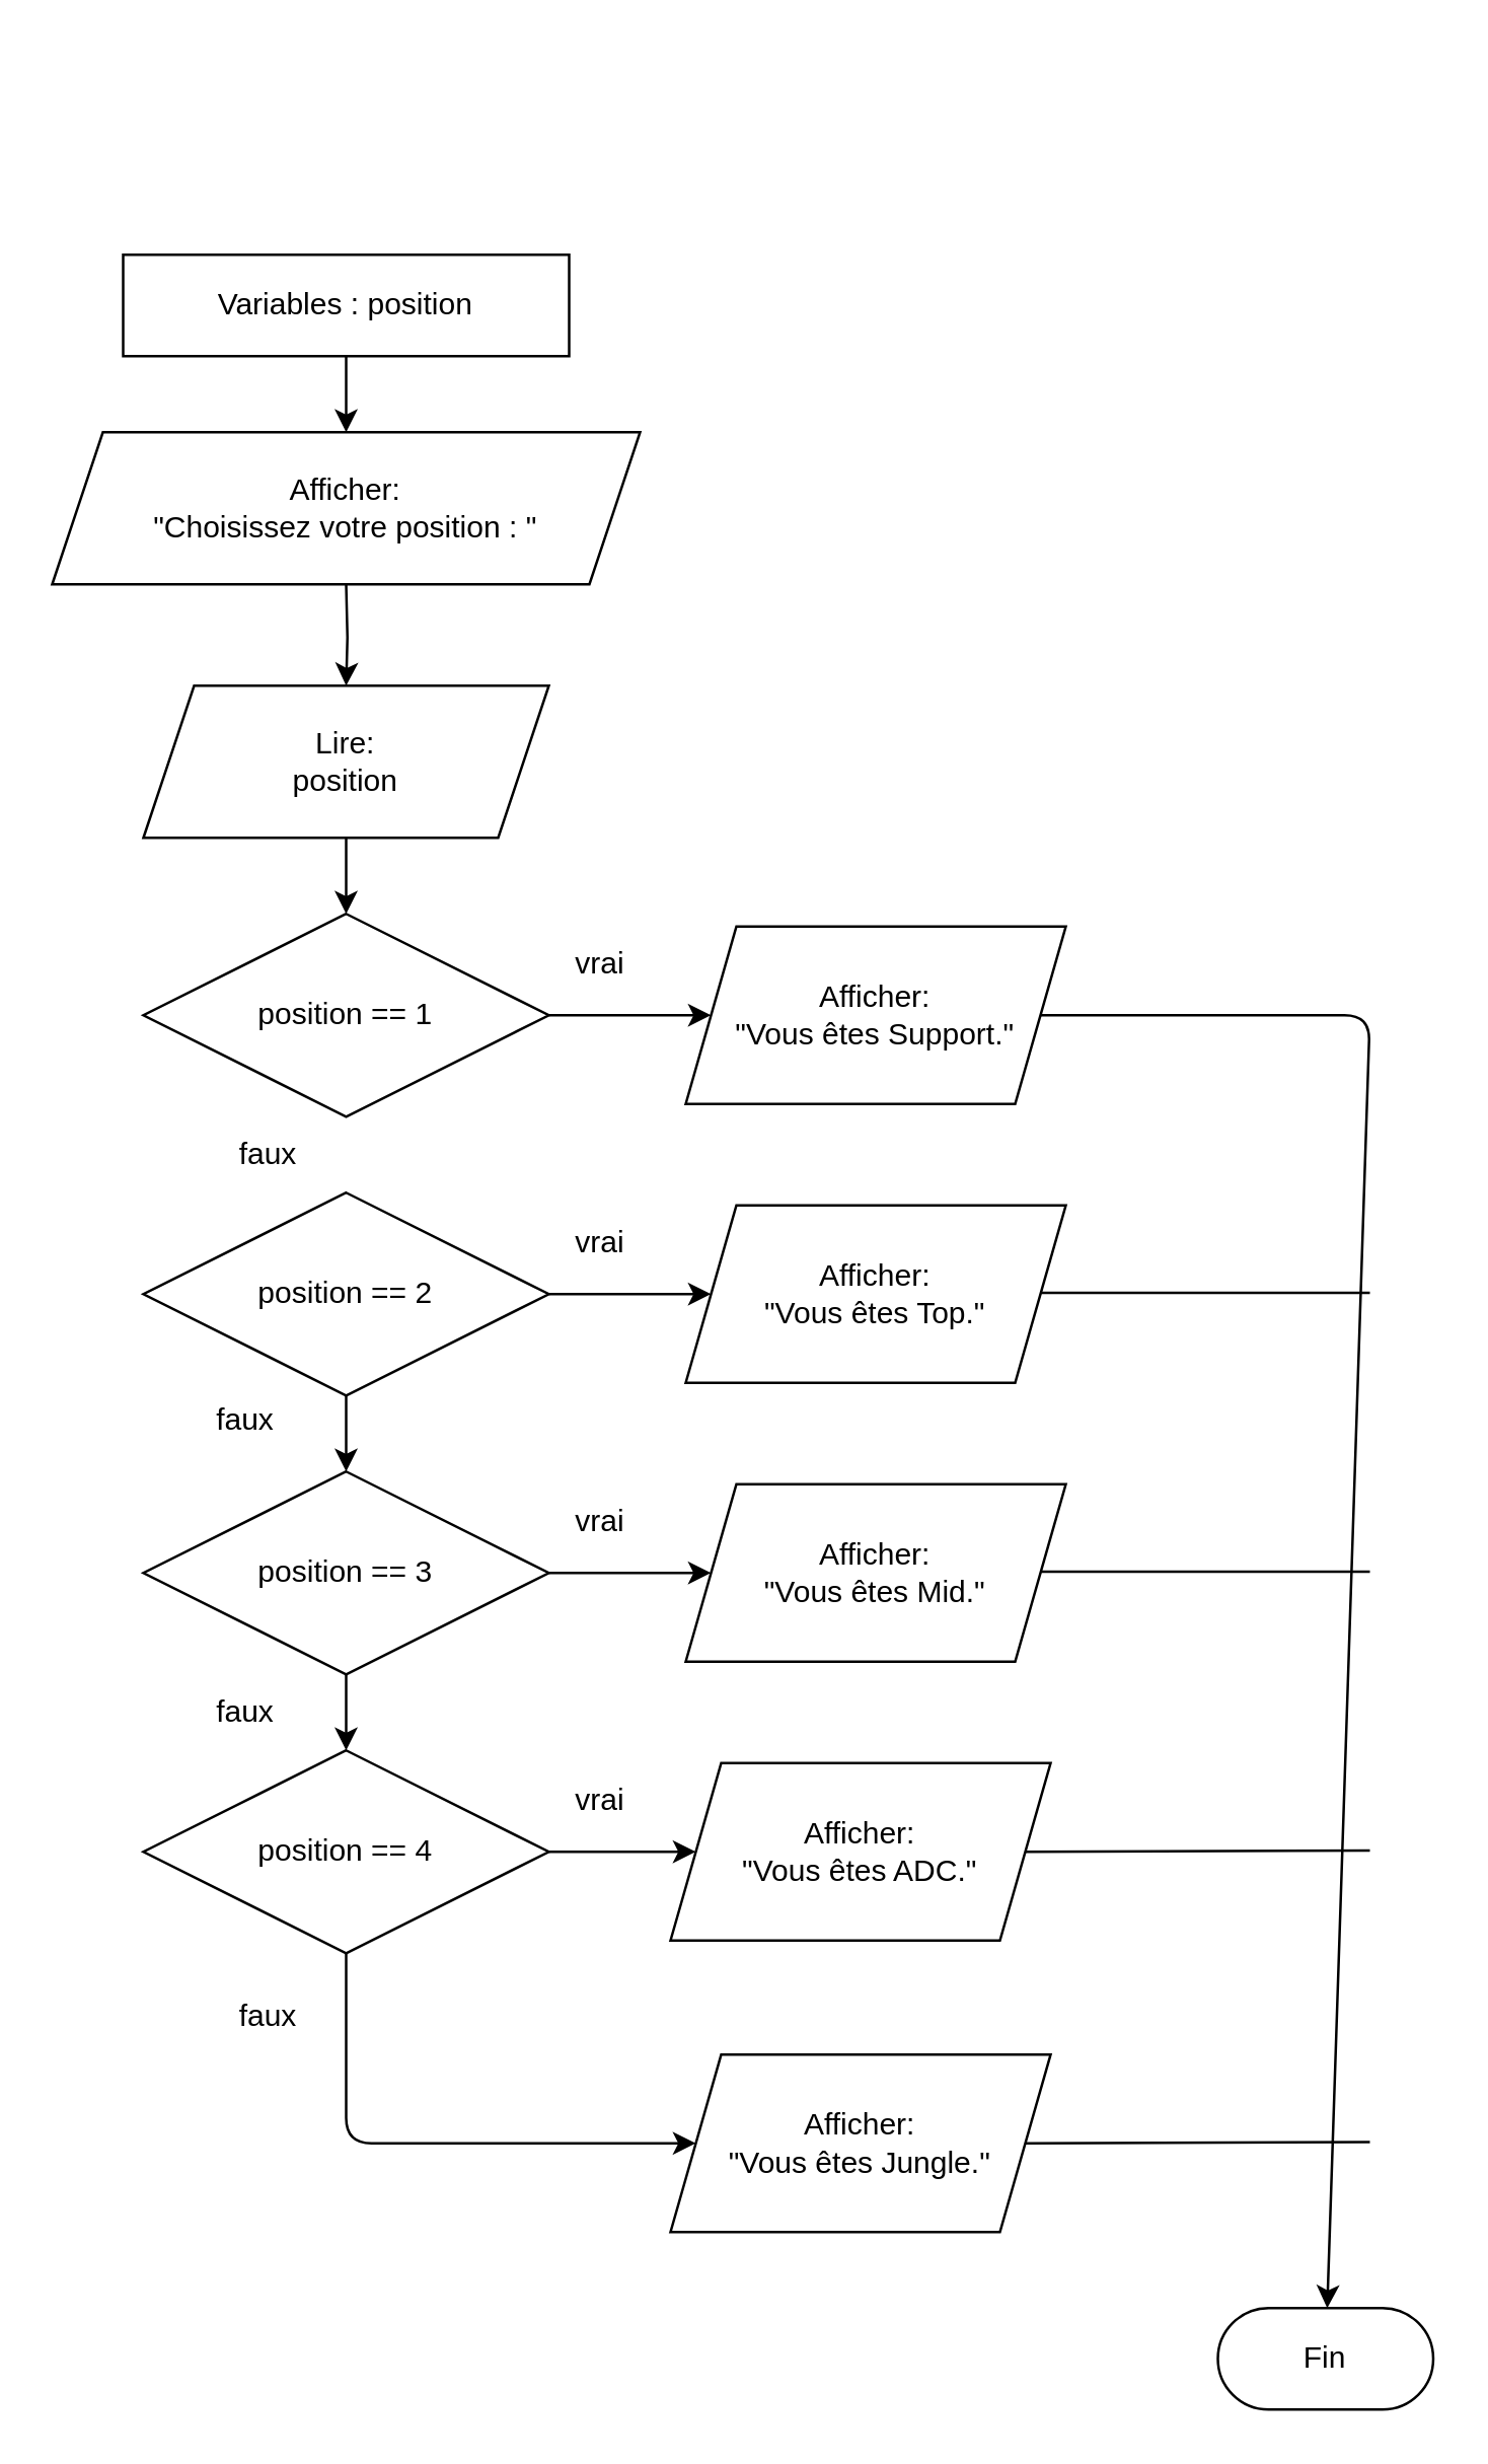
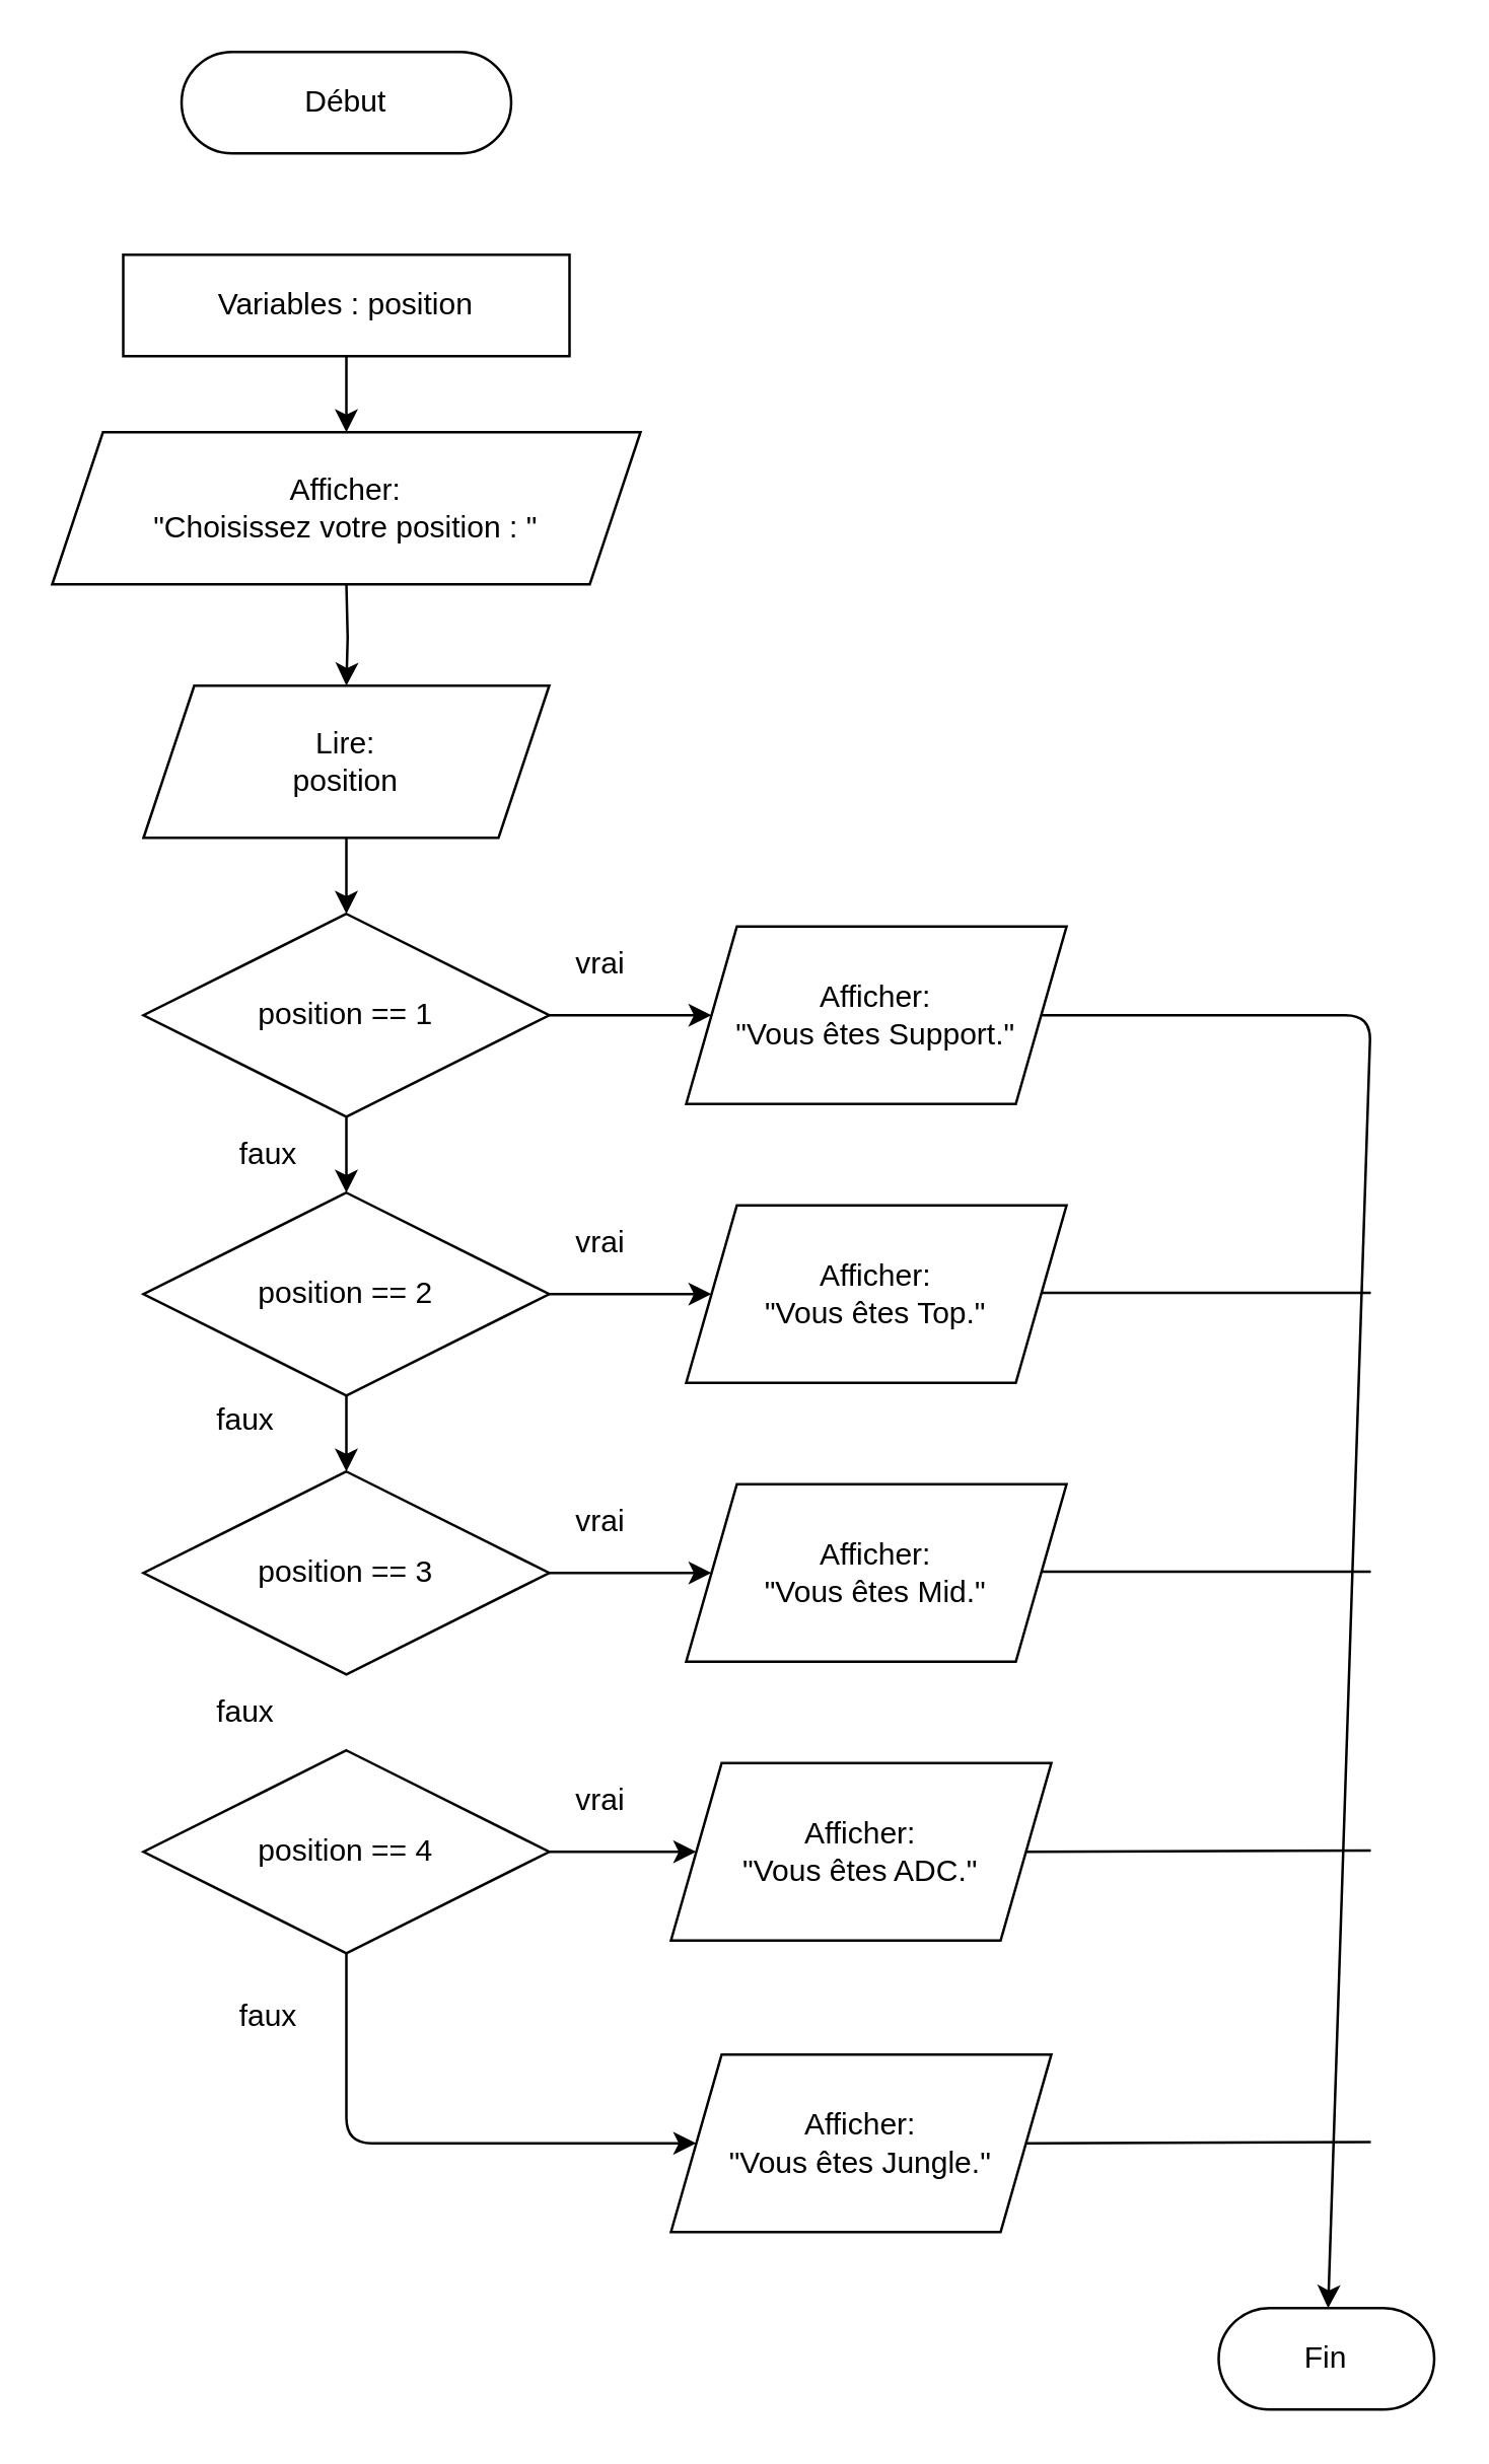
+ <mxCell id="2" value="Début" style="rounded=1;whiteSpace=wrap;html=1;arcSize=50;" vertex="1" parent="1"><mxGeometry x="71" y="20" width="130" height="40" as="geometry" /></mxCell>
+ <mxCell id="8" value="" style="edgeStyle=orthogonalEdgeStyle;rounded=0;orthogonalLoop=1;jettySize=auto;html=1;strokeColor=#000000;" edge="1" parent="1" source="9" target="18"><mxGeometry relative="1" as="geometry" /></mxCell>
- <mxCell id="19" value="" style="edgeStyle=orthogonalEdgeStyle;rounded=0;orthogonalLoop=1;jettySize=auto;html=1;strokeColor=#000000;" edge="1" parent="1" source="21" target="24"><mxGeometry relative="1" as="geometry" /></mxCell>
